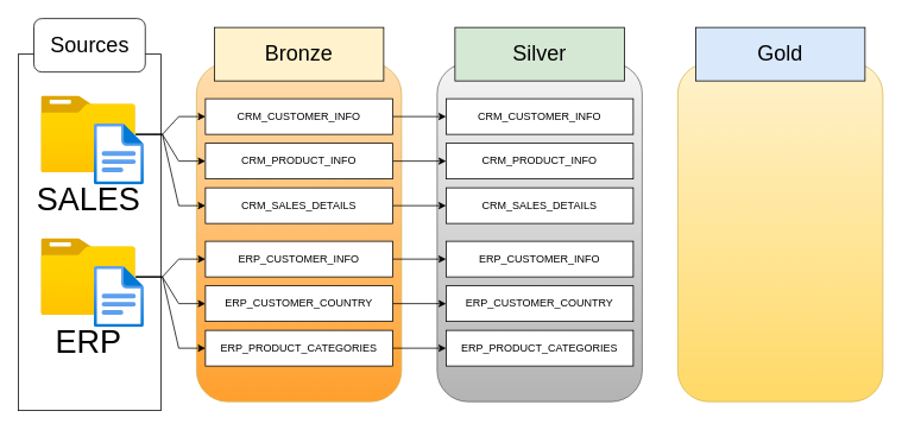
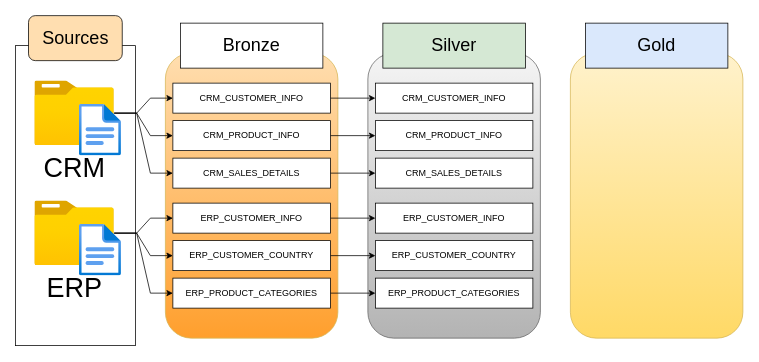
- <mxCell id="25" value="&lt;font style=&quot;font-size: 24px;&quot;&gt;Sources&lt;/font&gt;" style="rounded=1;whiteSpace=wrap;html=1;" vertex="1" parent="1"><mxGeometry x="37.5" y="20" width="125" height="60" as="geometry" /></mxCell>
+ <mxCell id="25" value="&lt;font style=&quot;font-size: 24px;&quot;&gt;Sources&lt;/font&gt;" style="rounded=1;whiteSpace=wrap;html=1;fillColor=#ffdeb0;" vertex="1" parent="1"><mxGeometry x="37.5" y="20" width="125" height="60" as="geometry" /></mxCell>
- <mxCell id="16" value="&lt;font style=&quot;font-size: 24px;&quot;&gt;Bronze&lt;/font&gt;" style="rounded=0;whiteSpace=wrap;html=1;fillColor=#fff2cc;" vertex="1" parent="1"><mxGeometry x="240" y="30" width="190" height="60" as="geometry" /></mxCell>
+ <mxCell id="16" value="&lt;font style=&quot;font-size: 24px;&quot;&gt;Bronze&lt;/font&gt;" style="rounded=0;whiteSpace=wrap;html=1;" vertex="1" parent="1"><mxGeometry x="240" y="30" width="190" height="60" as="geometry" /></mxCell>
- <mxCell id="33" value="&lt;font style=&quot;font-size: 36px;&quot;&gt;SALES&lt;/font&gt;" style="rounded=0;whiteSpace=wrap;html=1;strokeColor=none;fillColor=none;" vertex="1" parent="1"><mxGeometry x="38.75" y="193" width="120" height="60" as="geometry" /></mxCell>
+ <mxCell id="33" value="&lt;font style=&quot;font-size: 36px;&quot;&gt;CRM&lt;/font&gt;" style="rounded=0;whiteSpace=wrap;html=1;strokeColor=none;fillColor=none;" vertex="1" parent="1"><mxGeometry x="38.75" y="193" width="120" height="60" as="geometry" /></mxCell>
